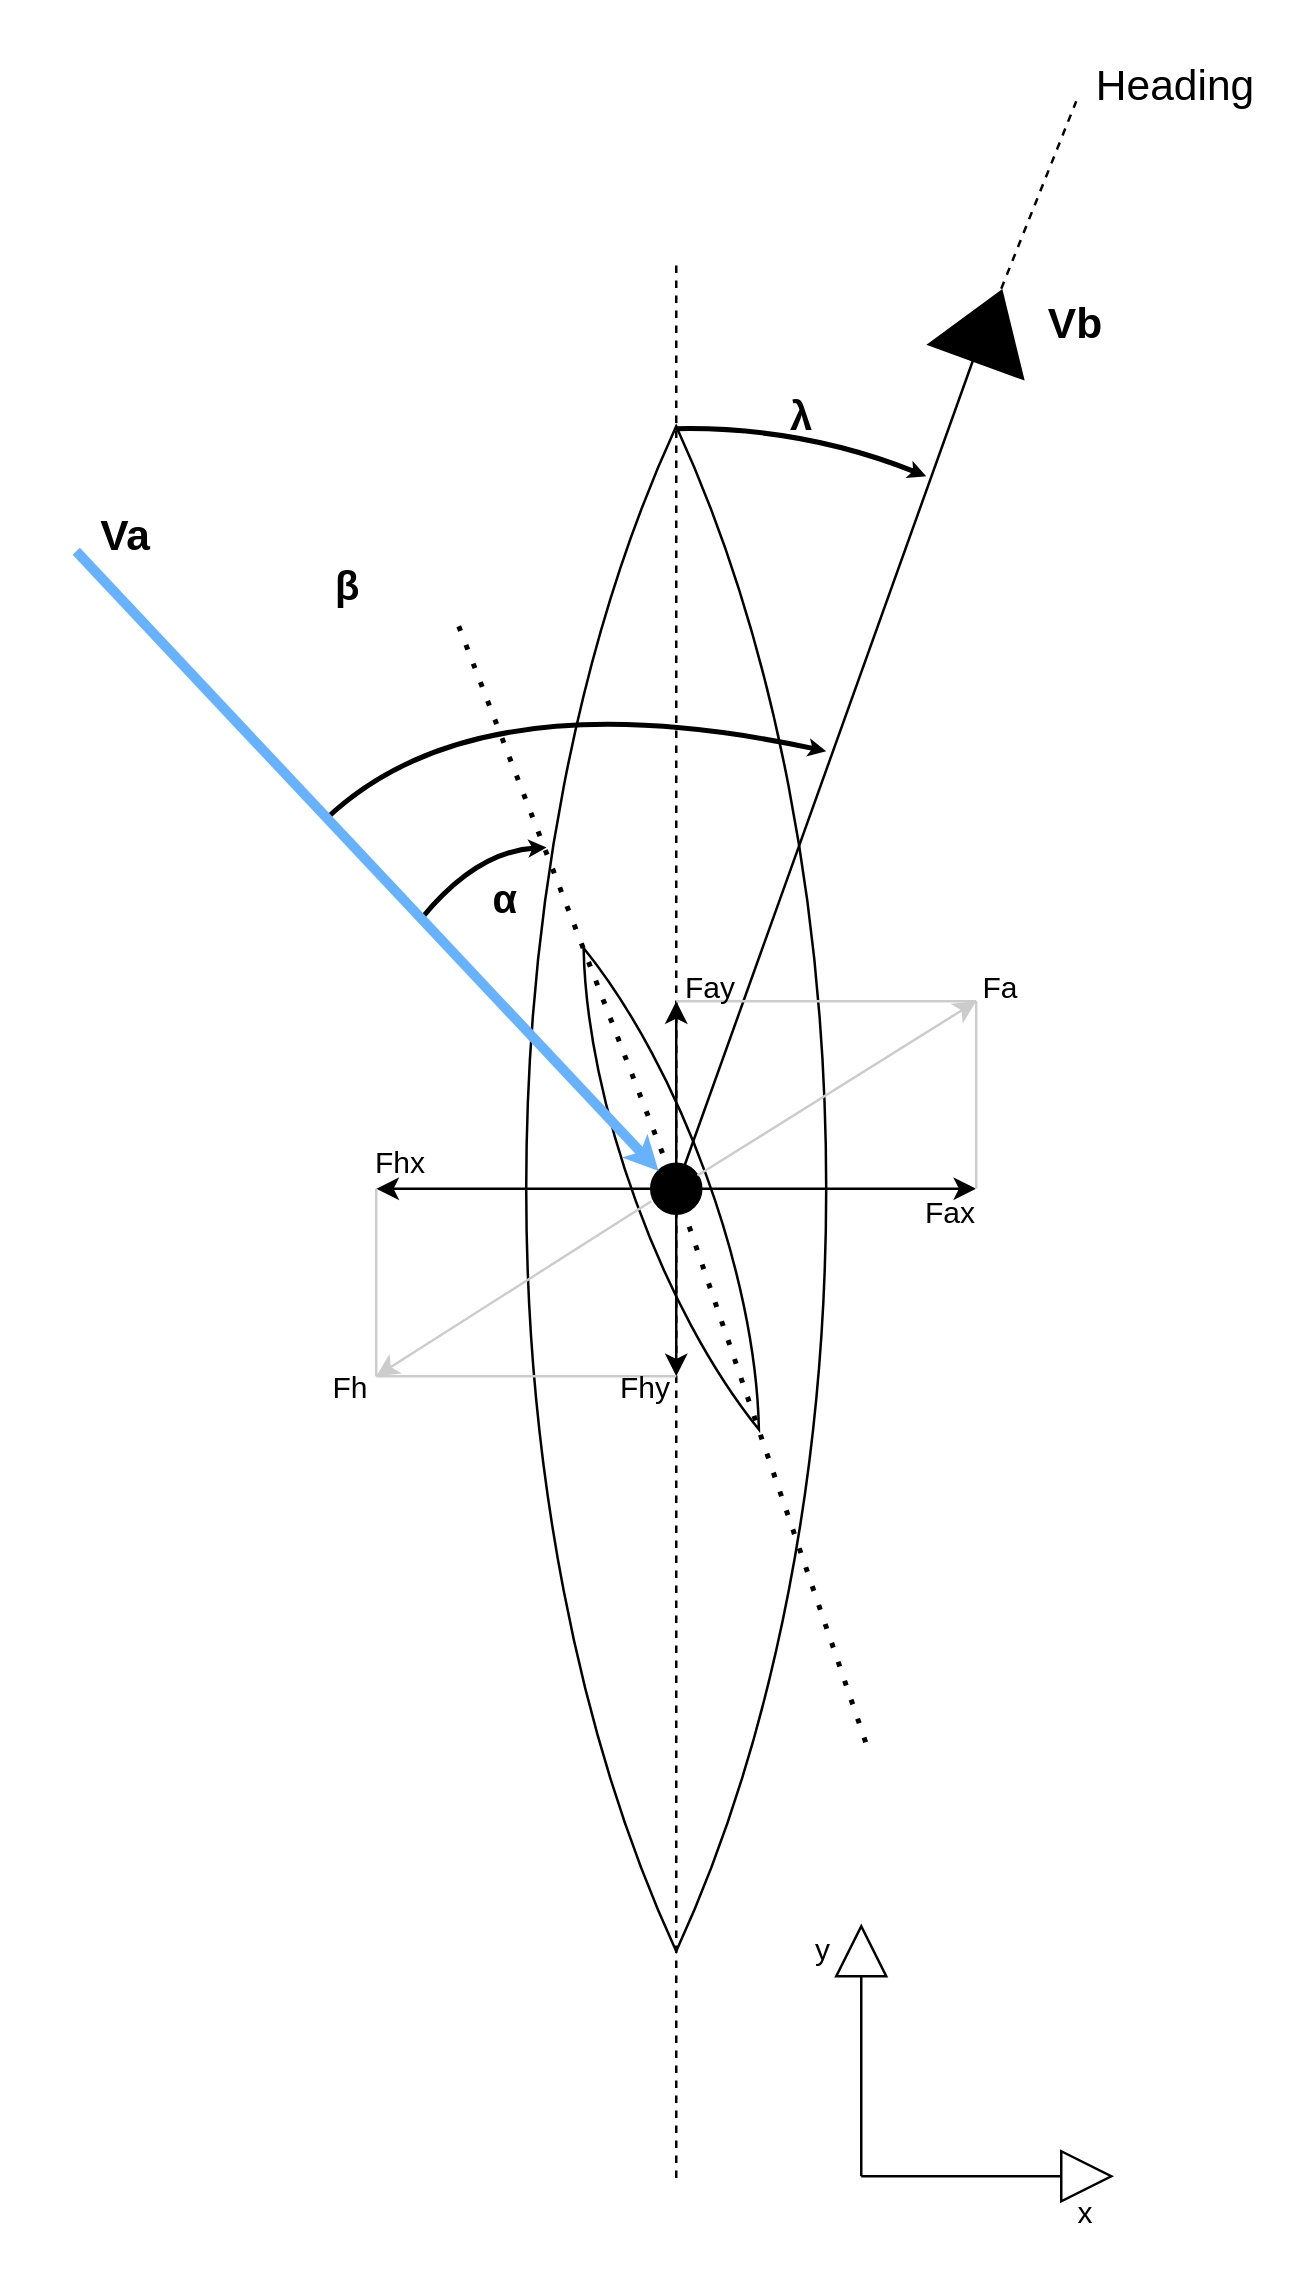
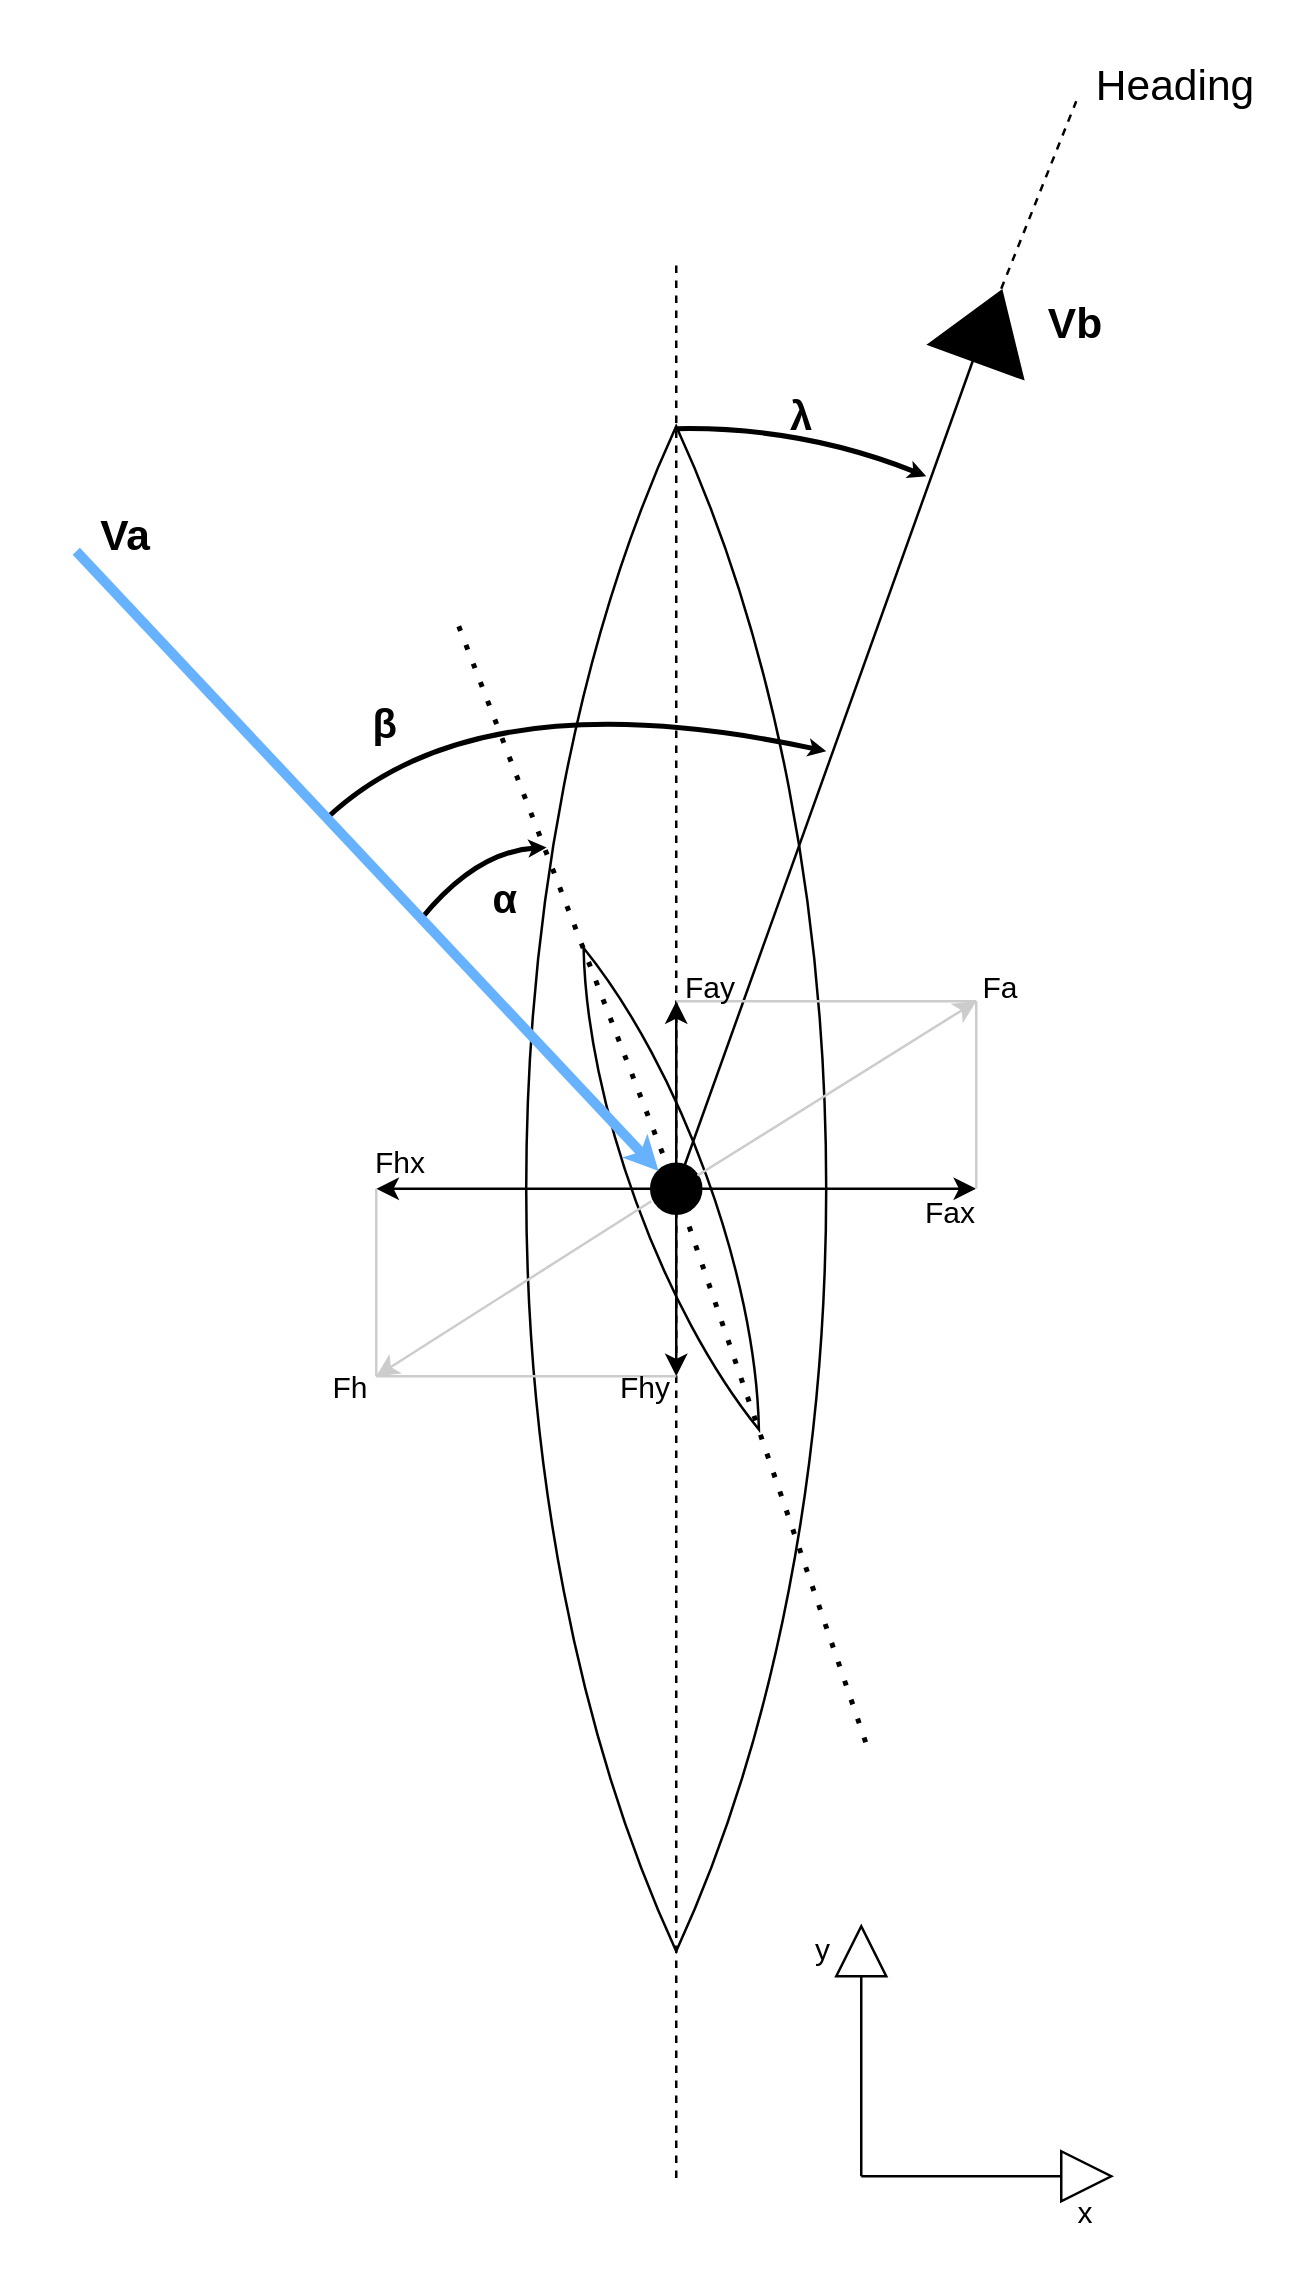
- <mxCell id="37" value="&lt;meta charset=&quot;utf-8&quot; style=&quot;font-size: 16px;&quot;&gt;&lt;table style=&quot;font-size: 16px;&quot;&gt;&lt;tbody style=&quot;font-size: 16px;&quot;&gt;&lt;tr style=&quot;font-size: 16px;&quot;&gt;&lt;td style=&quot;font-size: 16px;&quot;&gt;&lt;b style=&quot;font-size: 16px;&quot;&gt;&lt;/b&gt;&lt;/td&gt;&lt;td style=&quot;font-size: 16px;&quot;&gt;&lt;b style=&quot;font-size: 16px;&quot;&gt;β&lt;/b&gt;&lt;/td&gt;&lt;/tr&gt;&lt;/tbody&gt;&lt;/table&gt;" style="text;whiteSpace=wrap;html=1;fontSize=16;" vertex="1" parent="1"><mxGeometry x="125" y="215" width="50" height="40" as="geometry" /></mxCell>
+ <mxCell id="37" value="&lt;meta charset=&quot;utf-8&quot; style=&quot;font-size: 16px;&quot;&gt;&lt;table style=&quot;font-size: 16px;&quot;&gt;&lt;tbody style=&quot;font-size: 16px;&quot;&gt;&lt;tr style=&quot;font-size: 16px;&quot;&gt;&lt;td style=&quot;font-size: 16px;&quot;&gt;&lt;b style=&quot;font-size: 16px;&quot;&gt;&lt;/b&gt;&lt;/td&gt;&lt;td style=&quot;font-size: 16px;&quot;&gt;&lt;b style=&quot;font-size: 16px;&quot;&gt;β&lt;/b&gt;&lt;/td&gt;&lt;/tr&gt;&lt;/tbody&gt;&lt;/table&gt;" style="text;whiteSpace=wrap;html=1;fontSize=16;" vertex="1" parent="1"><mxGeometry x="140" y="270" width="50" height="40" as="geometry" /></mxCell>
